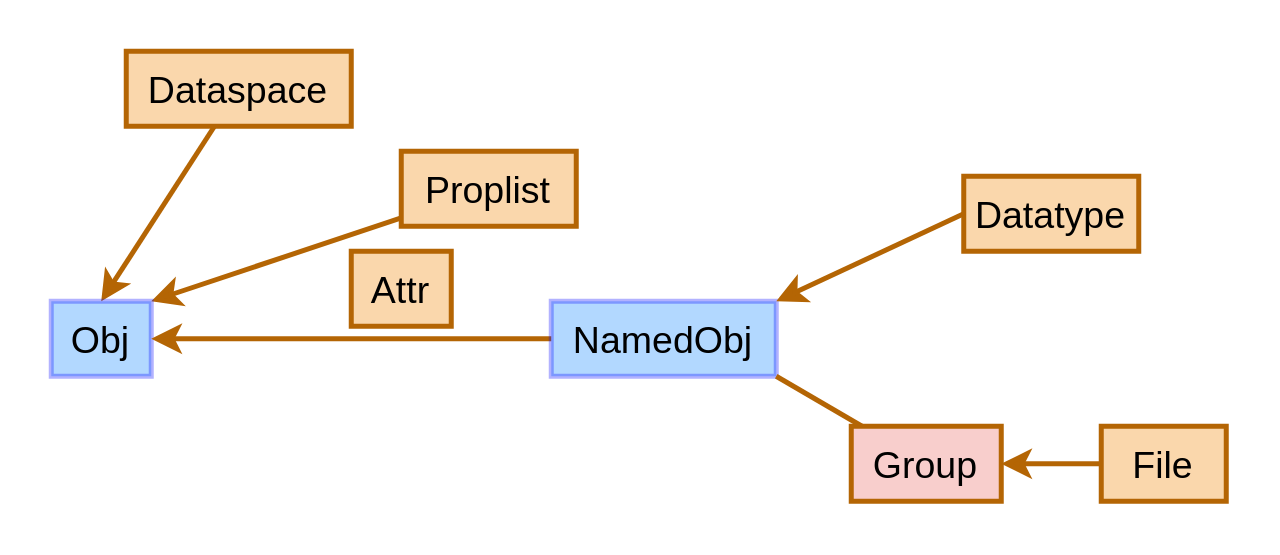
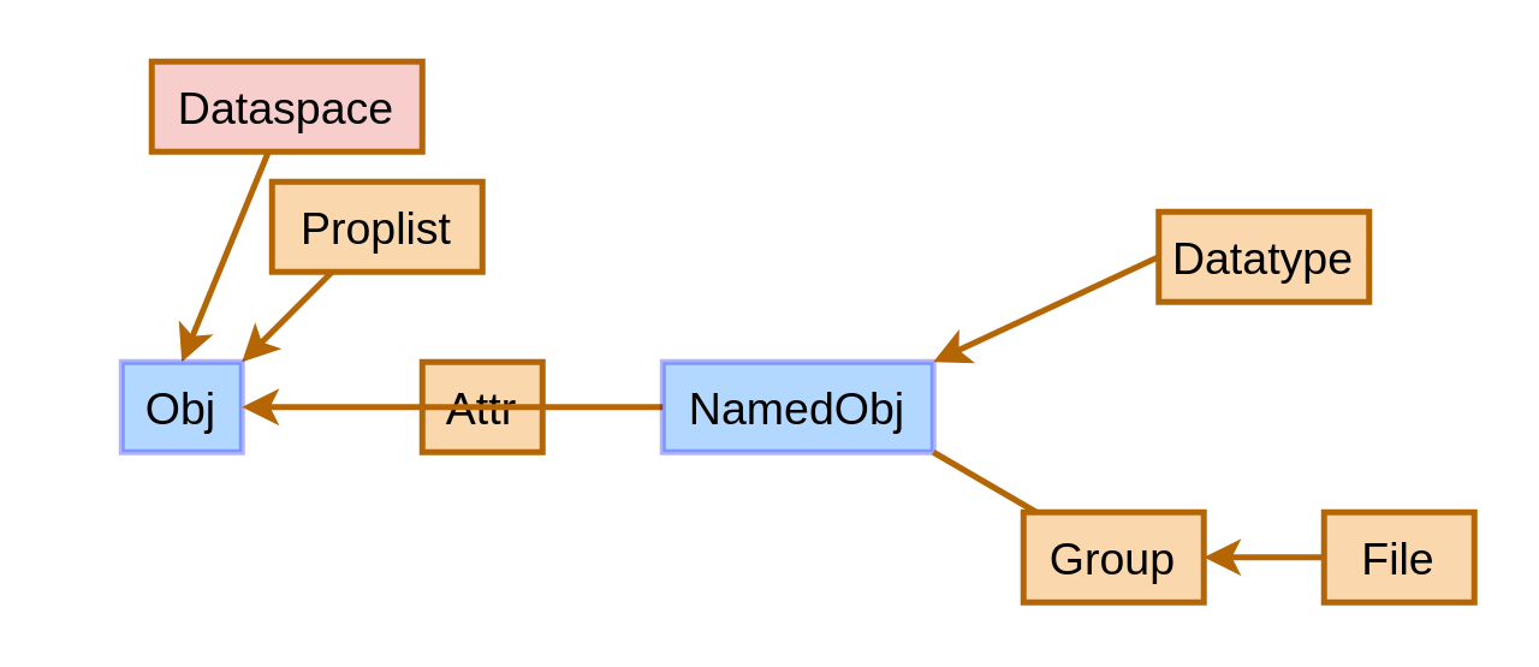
- <mxCell id="4" value="Dataspace" style="rounded=0;whiteSpace=wrap;html=1;fillColor=#FAD7AC;fontColor=#000000;fontSize=15;strokeColor=#B46504;strokeWidth=2;" parent="1" vertex="1"><mxGeometry x="50" y="20" width="90" height="30" as="geometry" /></mxCell>
+ <mxCell id="4" value="Dataspace" style="rounded=0;whiteSpace=wrap;html=1;fillColor=#f8cecc;fontColor=#000000;fontSize=15;strokeColor=#B46504;strokeWidth=2;" parent="1" vertex="1"><mxGeometry x="50" y="20" width="90" height="30" as="geometry" /></mxCell>
- <mxCell id="6" value="Proplist" style="rounded=0;whiteSpace=wrap;html=1;fillColor=#FAD7AC;fontColor=#000000;fontSize=15;strokeColor=#B46504;strokeWidth=2;" parent="1" vertex="1"><mxGeometry x="160" y="60" width="70" height="30" as="geometry" /></mxCell>
+ <mxCell id="6" value="Proplist" style="rounded=0;whiteSpace=wrap;html=1;fillColor=#FAD7AC;fontColor=#000000;fontSize=15;strokeColor=#B46504;strokeWidth=2;" parent="1" vertex="1"><mxGeometry x="90" y="60" width="70" height="30" as="geometry" /></mxCell>
- <mxCell id="2" value="Attr" style="rounded=0;whiteSpace=wrap;html=1;fillColor=#FAD7AC;fontColor=#000000;fontSize=15;strokeColor=#B46504;strokeWidth=2;" parent="1" vertex="1"><mxGeometry x="140" y="100" width="40" height="30" as="geometry" /></mxCell>
+ <mxCell id="2" value="Attr" style="rounded=0;whiteSpace=wrap;html=1;fillColor=#FAD7AC;fontColor=#000000;fontSize=15;strokeColor=#B46504;strokeWidth=2;" parent="1" vertex="1"><mxGeometry x="140" y="120" width="40" height="30" as="geometry" /></mxCell>
- <mxCell id="7" value="Obj" style="rounded=0;whiteSpace=wrap;html=1;fontColor=#000000;fontSize=15;fillColor=#007FFF;opacity=30;strokeColor=#0000FF;strokeWidth=2;" parent="1" vertex="1"><mxGeometry x="20" y="120" width="40" height="30" as="geometry" /></mxCell>
+ <mxCell id="7" value="Obj" style="rounded=0;whiteSpace=wrap;html=1;fontColor=#000000;fontSize=15;fillColor=#007FFF;opacity=30;strokeColor=#0000FF;strokeWidth=2;" parent="1" vertex="1"><mxGeometry x="40" y="120" width="40" height="30" as="geometry" /></mxCell>
- <mxCell id="11" value="Group" style="rounded=0;whiteSpace=wrap;html=1;fillColor=#f8cecc;fontColor=#000000;fontSize=15;strokeColor=#B46504;strokeWidth=2;" parent="1" vertex="1"><mxGeometry x="340" y="170" width="60" height="30" as="geometry" /></mxCell>
+ <mxCell id="11" value="Group" style="rounded=0;whiteSpace=wrap;html=1;fillColor=#FAD7AC;fontColor=#000000;fontSize=15;strokeColor=#B46504;strokeWidth=2;" parent="1" vertex="1"><mxGeometry x="340" y="170" width="60" height="30" as="geometry" /></mxCell>
